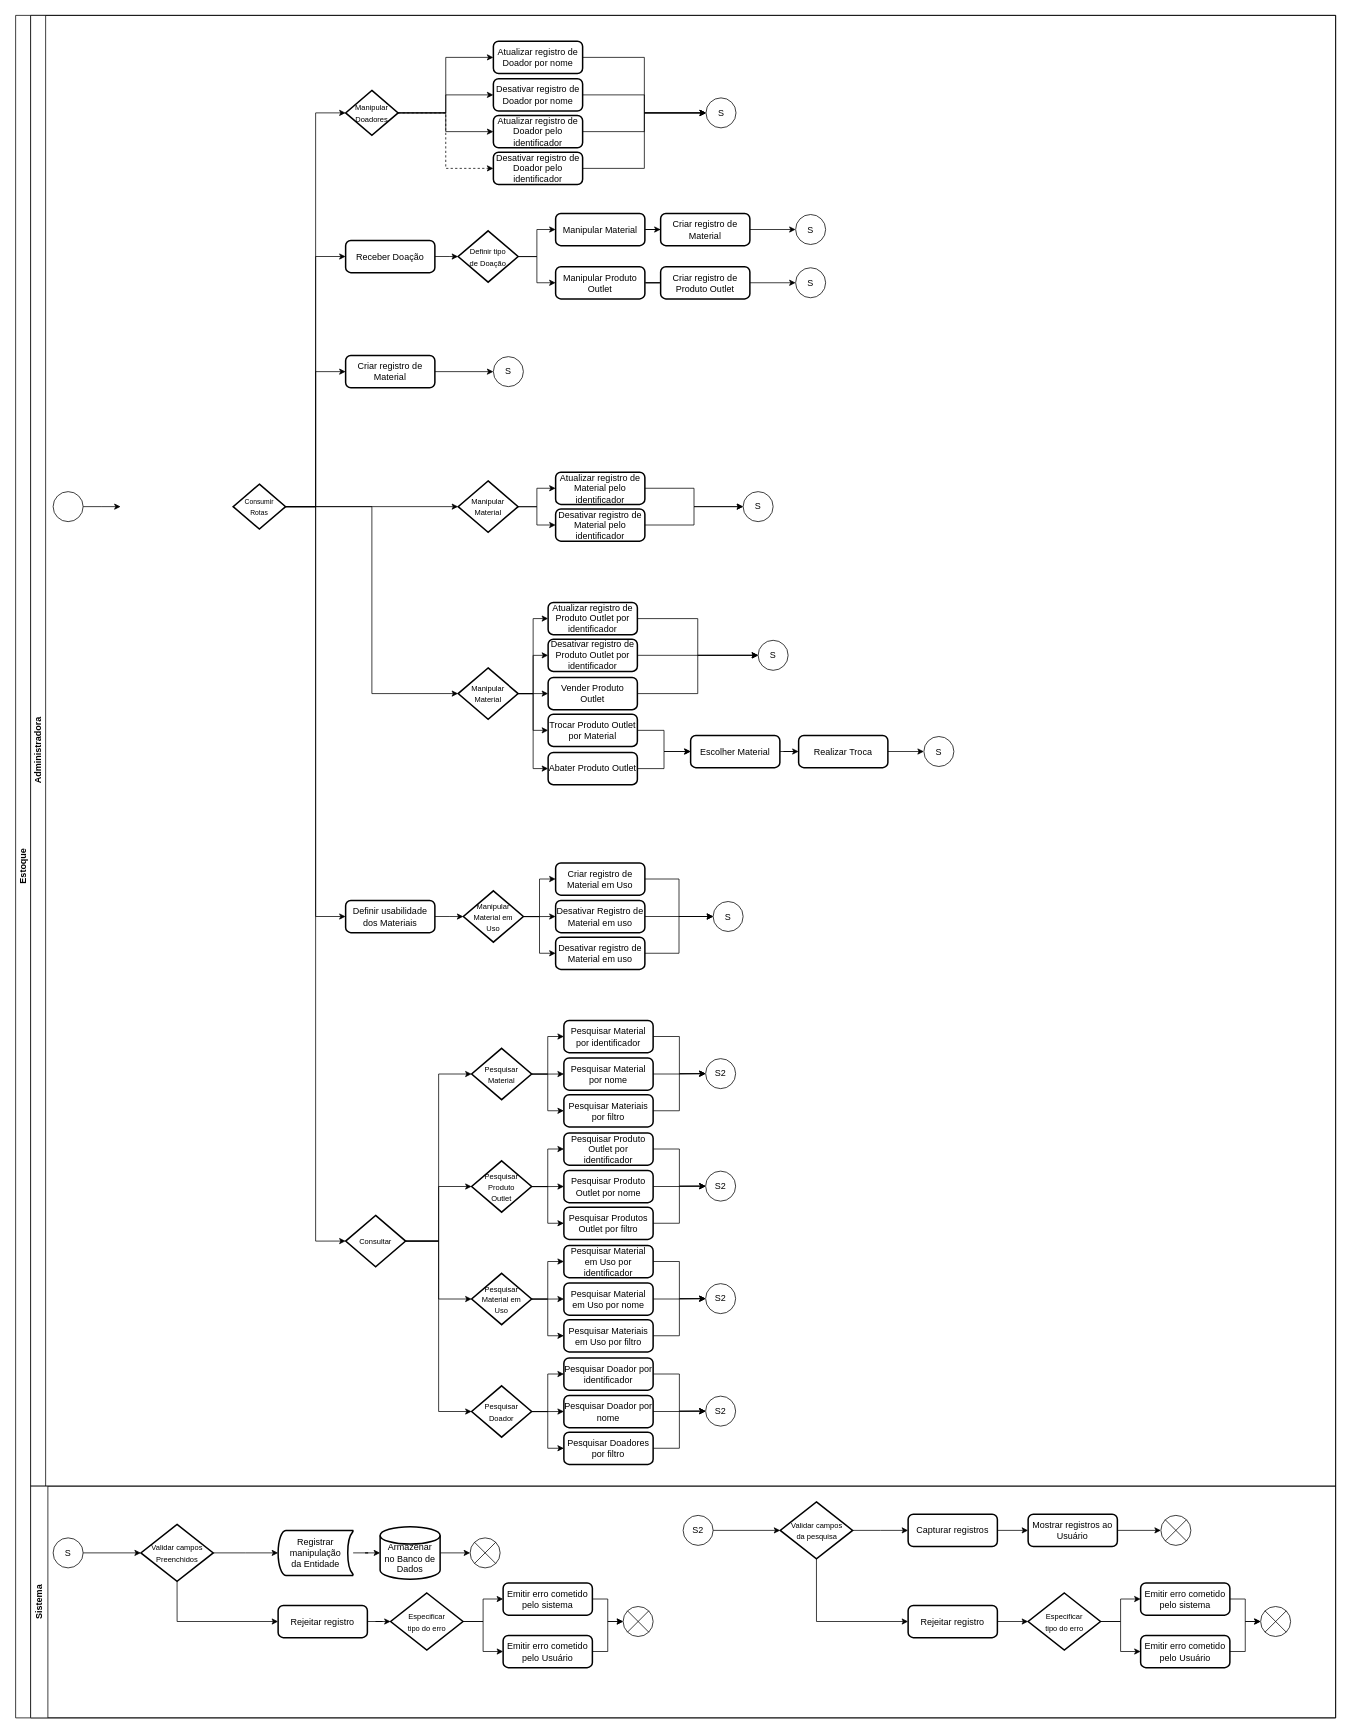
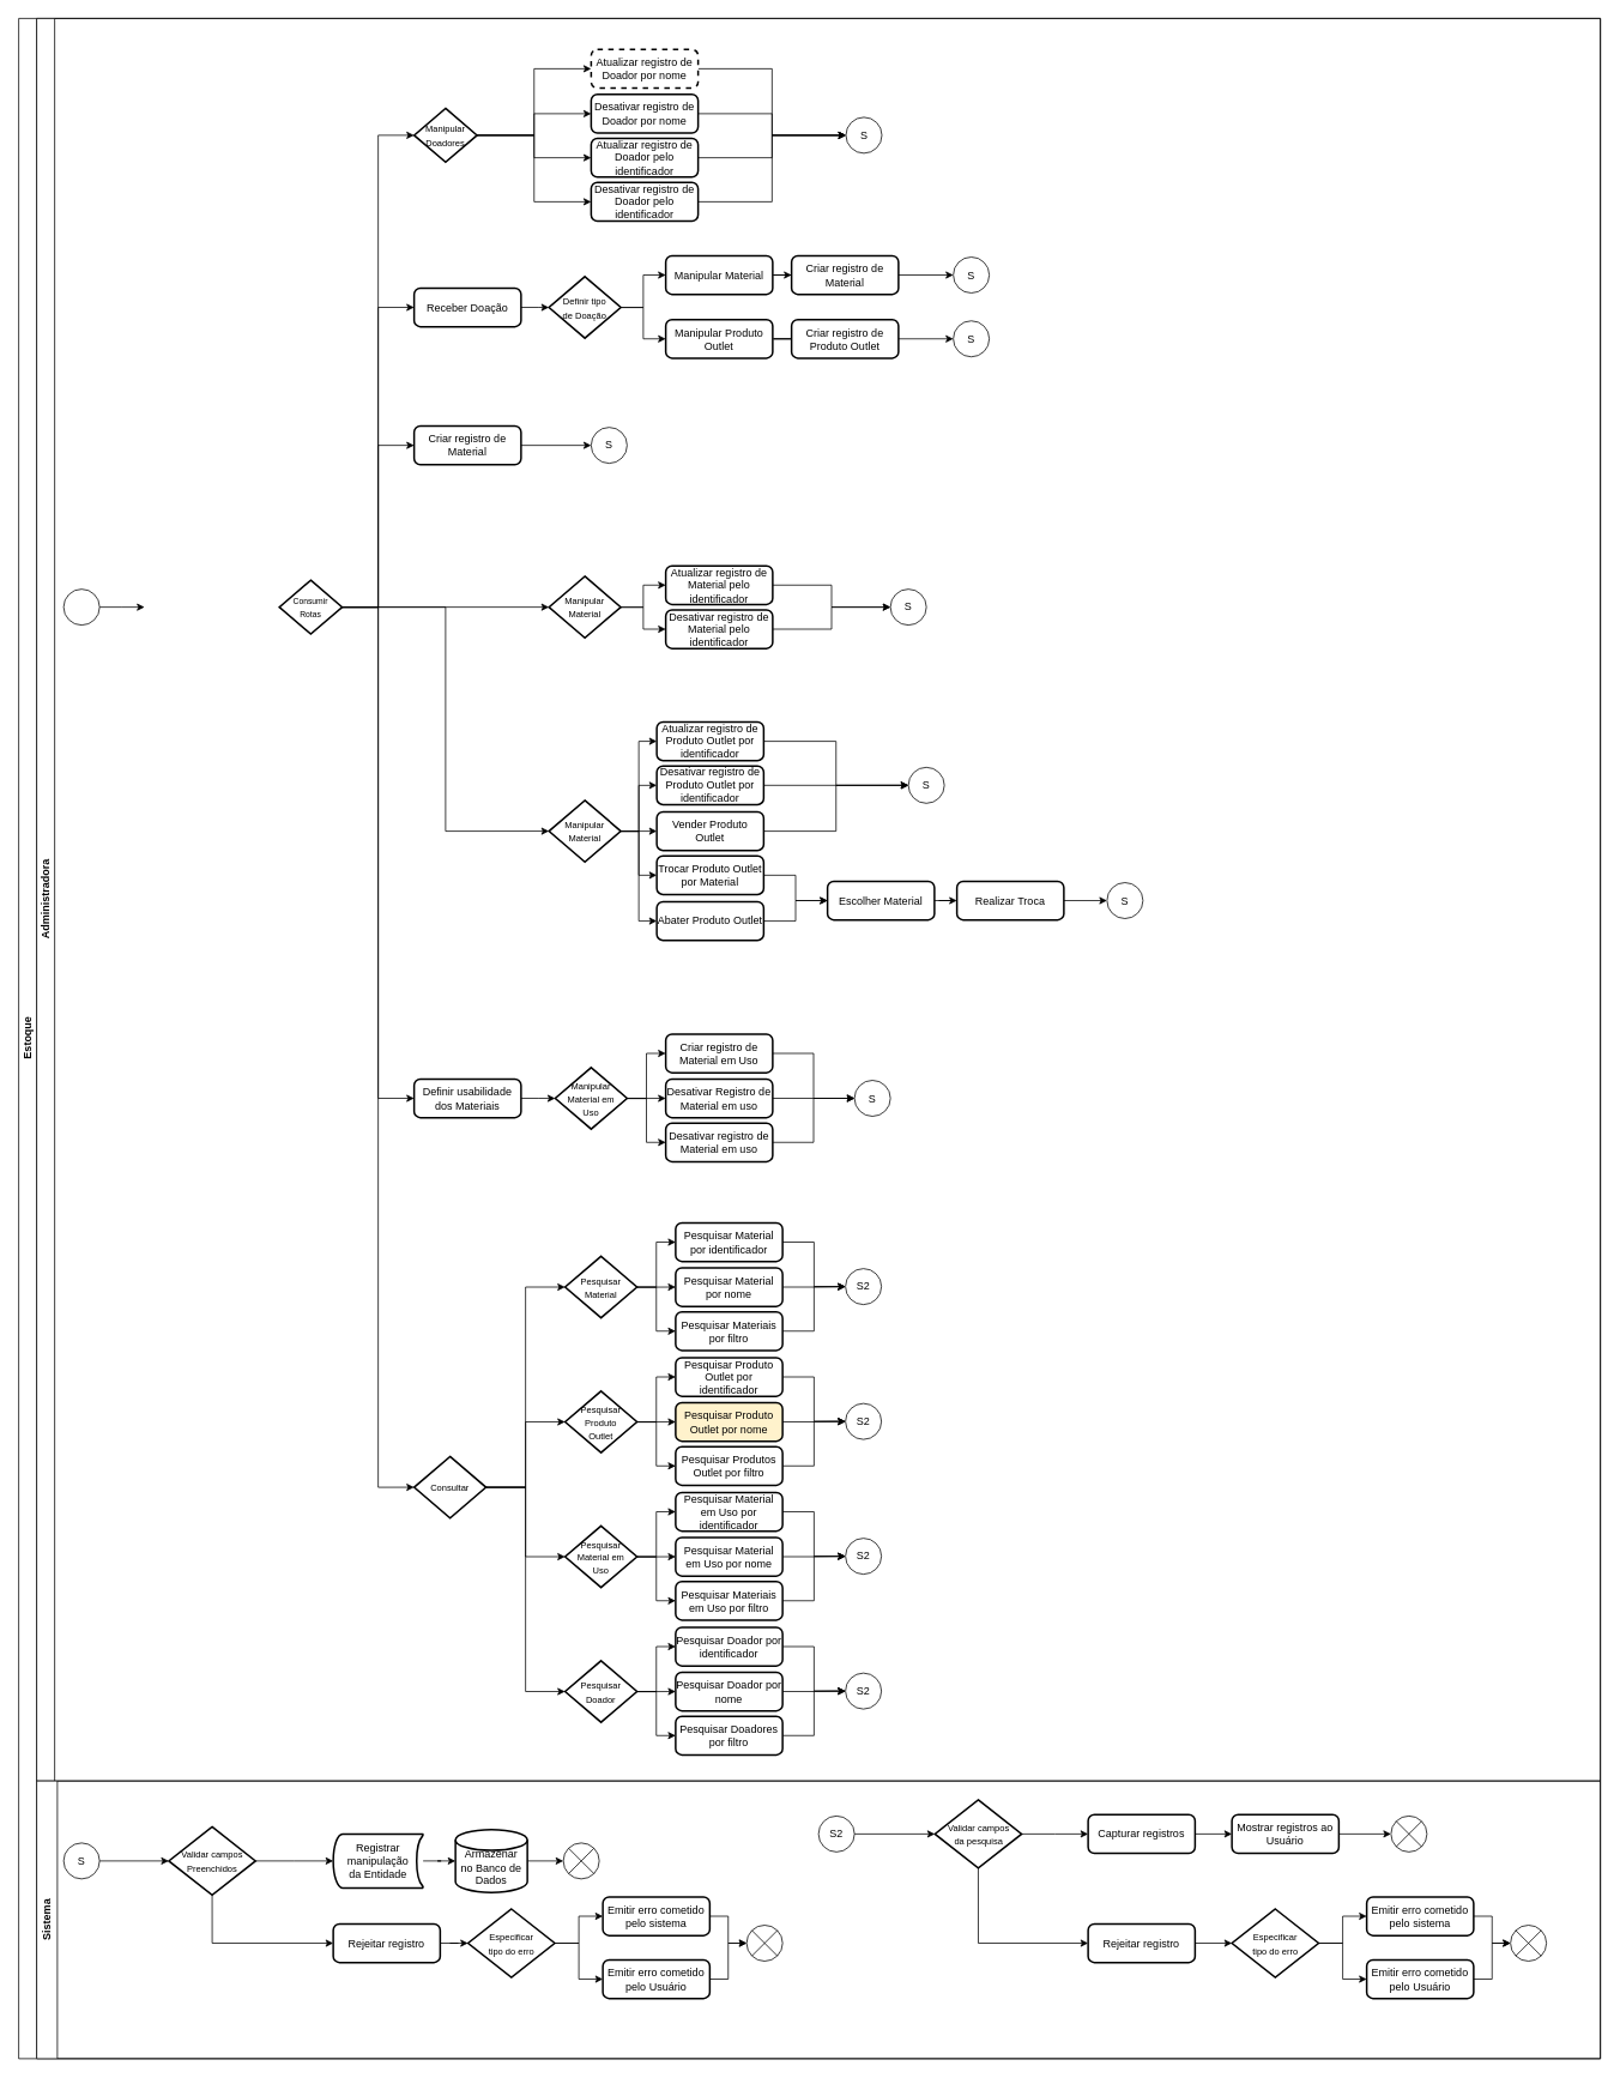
- <mxCell id="23" value="Atualizar registro de Doador por nome" style="rounded=1;whiteSpace=wrap;html=1;absoluteArcSize=1;arcSize=14;strokeWidth=2;" parent="3" vertex="1"><mxGeometry x="617" y="34.5" width="119" height="43" as="geometry" /></mxCell>
+ <mxCell id="23" value="Atualizar registro de Doador por nome" style="rounded=1;whiteSpace=wrap;html=1;absoluteArcSize=1;arcSize=14;strokeWidth=2;dashed=1;" parent="3" vertex="1"><mxGeometry x="617" y="34.5" width="119" height="43" as="geometry" /></mxCell>
- <mxCell id="7" style="edgeStyle=orthogonalEdgeStyle;rounded=0;orthogonalLoop=1;jettySize=auto;html=1;entryX=0;entryY=0.5;entryDx=0;entryDy=0;dashed=1;" parent="3" source="8" target="19" edge="1"><mxGeometry relative="1" as="geometry" /></mxCell>
+ <mxCell id="7" style="edgeStyle=orthogonalEdgeStyle;rounded=0;orthogonalLoop=1;jettySize=auto;html=1;entryX=0;entryY=0.5;entryDx=0;entryDy=0;" parent="3" source="8" target="19" edge="1"><mxGeometry relative="1" as="geometry" /></mxCell>
- <mxCell id="93" value="Pesquisar Produto Outlet por nome" style="rounded=1;whiteSpace=wrap;html=1;absoluteArcSize=1;arcSize=14;strokeWidth=2;" parent="88" vertex="1"><mxGeometry x="123" y="50" width="119" height="43" as="geometry" /></mxCell>
+ <mxCell id="93" value="Pesquisar Produto Outlet por nome" style="rounded=1;whiteSpace=wrap;html=1;absoluteArcSize=1;arcSize=14;strokeWidth=2;fillColor=#fff2cc;" parent="88" vertex="1"><mxGeometry x="123" y="50" width="119" height="43" as="geometry" /></mxCell>
